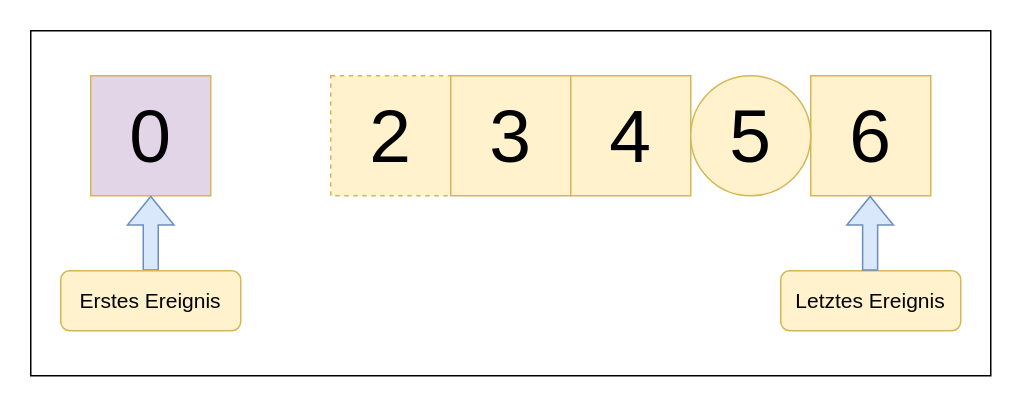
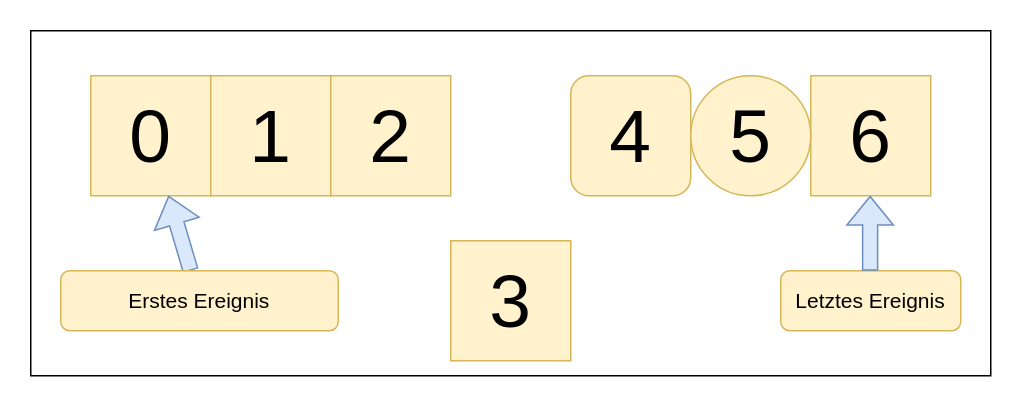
- <mxCell id="3" value="&lt;font style=&quot;font-size: 50px;&quot;&gt;0&lt;/font&gt;" style="whiteSpace=wrap;html=1;aspect=fixed;fillColor=#e1d5e7;strokeColor=#d6b656;" vertex="1" parent="1"><mxGeometry x="60" y="50" width="80" height="80" as="geometry" /></mxCell>
+ <mxCell id="3" value="&lt;font style=&quot;font-size: 50px;&quot;&gt;0&lt;/font&gt;" style="whiteSpace=wrap;html=1;aspect=fixed;fillColor=#fff2cc;strokeColor=#d6b656;" vertex="1" parent="1"><mxGeometry x="60" y="50" width="80" height="80" as="geometry" /></mxCell>
+ <mxCell id="4" value="1" style="whiteSpace=wrap;html=1;aspect=fixed;fillColor=#fff2cc;strokeColor=#d6b656;fontSize=50;" vertex="1" parent="1"><mxGeometry x="140" y="50" width="80" height="80" as="geometry" /></mxCell>
- <mxCell id="5" value="2" style="whiteSpace=wrap;html=1;aspect=fixed;fillColor=#fff2cc;strokeColor=#d6b656;fontSize=50;dashed=1;" vertex="1" parent="1"><mxGeometry x="220" y="50" width="80" height="80" as="geometry" /></mxCell>
+ <mxCell id="5" value="2" style="whiteSpace=wrap;html=1;aspect=fixed;fillColor=#fff2cc;strokeColor=#d6b656;fontSize=50;" vertex="1" parent="1"><mxGeometry x="220" y="50" width="80" height="80" as="geometry" /></mxCell>
- <mxCell id="6" value="3" style="whiteSpace=wrap;html=1;aspect=fixed;fillColor=#fff2cc;strokeColor=#d6b656;fontSize=50;" vertex="1" parent="1"><mxGeometry x="300" y="50" width="80" height="80" as="geometry" /></mxCell>
+ <mxCell id="6" value="3" style="whiteSpace=wrap;html=1;aspect=fixed;fillColor=#fff2cc;strokeColor=#d6b656;fontSize=50;" vertex="1" parent="1"><mxGeometry x="300" y="160" width="80" height="80" as="geometry" /></mxCell>
- <mxCell id="7" value="4" style="whiteSpace=wrap;html=1;aspect=fixed;fillColor=#fff2cc;strokeColor=#d6b656;fontSize=50;" vertex="1" parent="1"><mxGeometry x="380" y="50" width="80" height="80" as="geometry" /></mxCell>
+ <mxCell id="7" value="4" style="whiteSpace=wrap;html=1;aspect=fixed;fillColor=#fff2cc;strokeColor=#d6b656;fontSize=50;rounded=1;" vertex="1" parent="1"><mxGeometry x="380" y="50" width="80" height="80" as="geometry" /></mxCell>
- <mxCell id="11" value="&lt;font style=&quot;font-size: 14px; line-height: 0.5;&quot;&gt;Erstes Ereignis&lt;/font&gt;" style="rounded=1;whiteSpace=wrap;html=1;fontSize=50;fillColor=#fff2cc;strokeColor=#d6b656;textDirection=ltr;verticalAlign=bottom;horizontal=1;" vertex="1" parent="1"><mxGeometry x="40" y="180" width="120" height="40" as="geometry" /></mxCell>
+ <mxCell id="11" value="&lt;font style=&quot;font-size: 14px; line-height: 0.5;&quot;&gt;Erstes Ereignis&lt;/font&gt;" style="rounded=1;whiteSpace=wrap;html=1;fontSize=50;fillColor=#fff2cc;strokeColor=#d6b656;textDirection=ltr;verticalAlign=bottom;horizontal=1;" vertex="1" parent="1"><mxGeometry x="40" y="180" width="185" height="40" as="geometry" /></mxCell>
